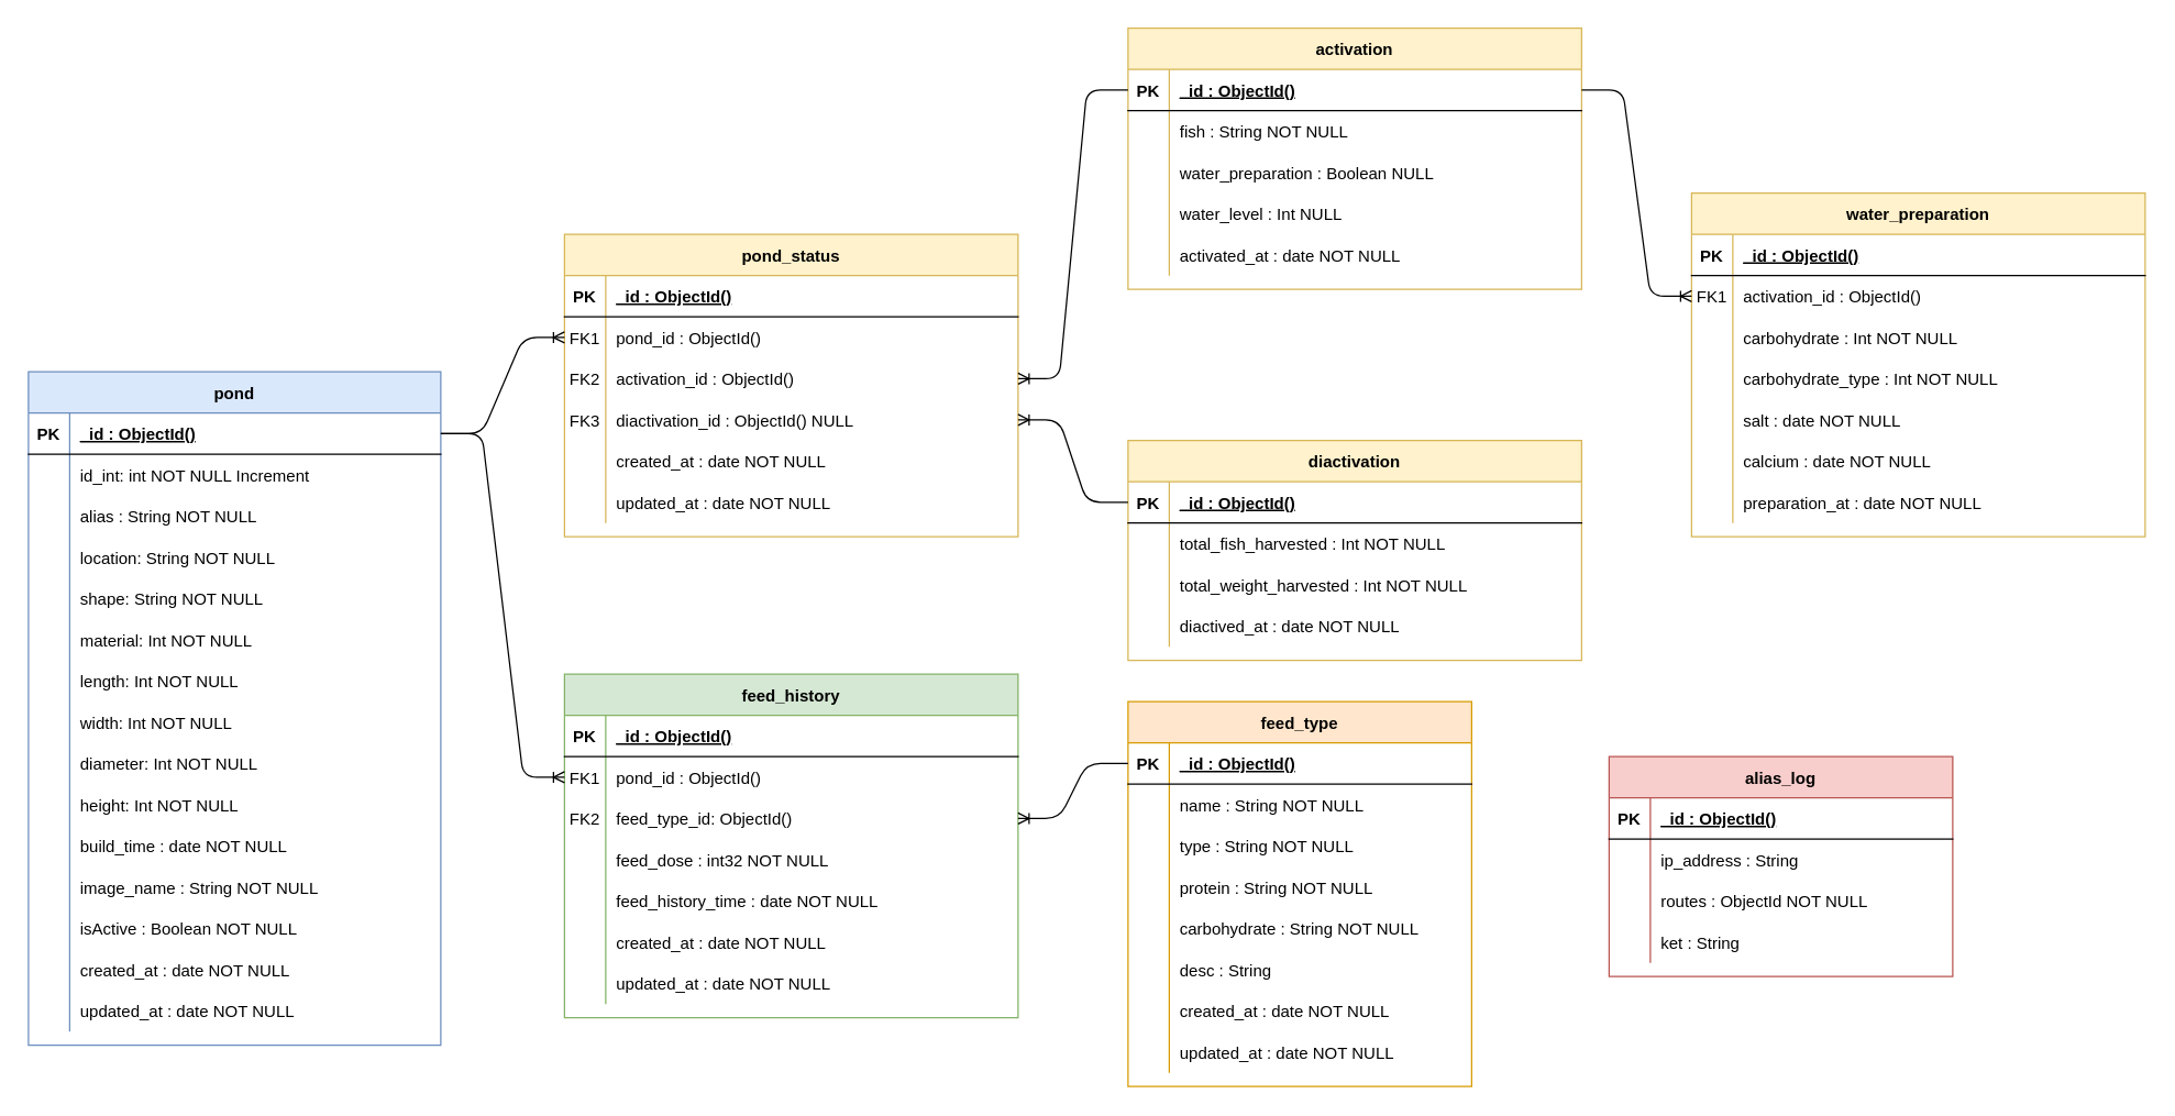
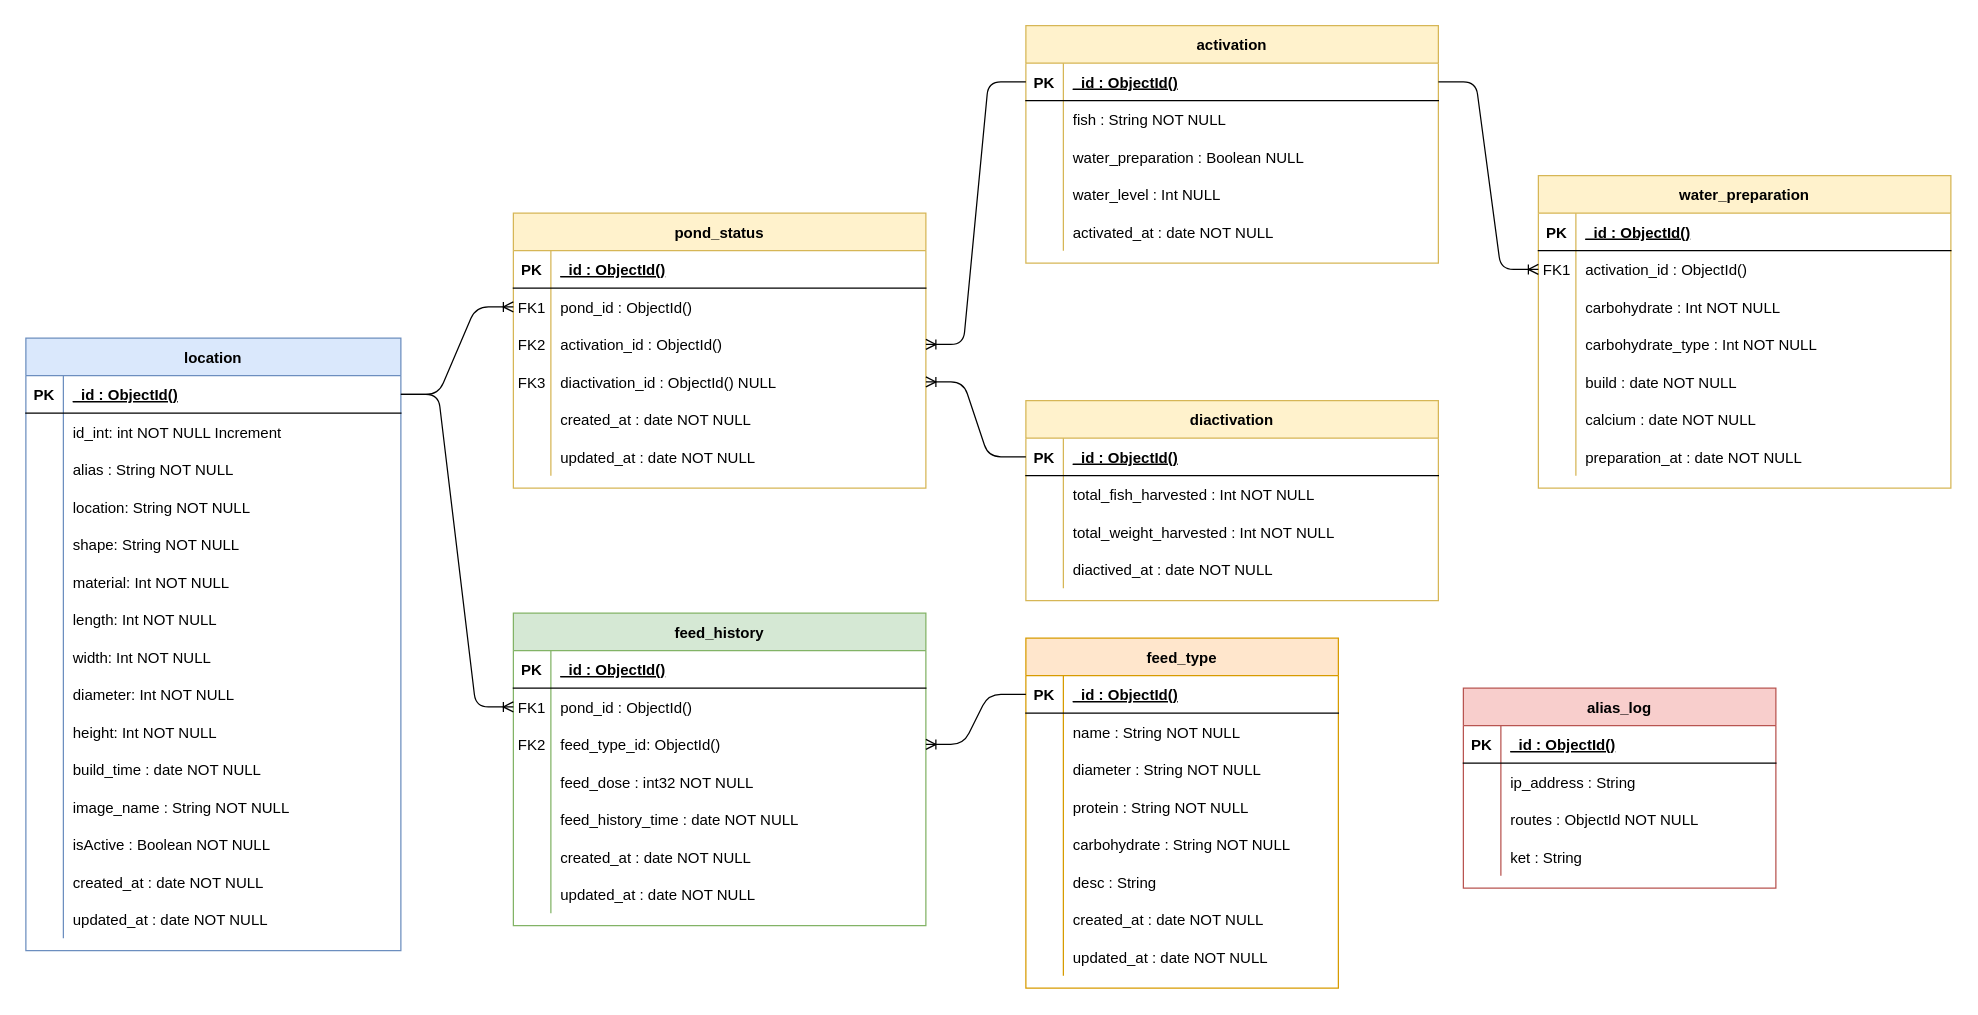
- <mxCell id="49" value="pond" style="shape=table;startSize=30;container=1;collapsible=1;childLayout=tableLayout;fixedRows=1;rowLines=0;fontStyle=1;align=center;resizeLast=1;fillColor=#dae8fc;strokeColor=#6c8ebf;" parent="1" vertex="1"><mxGeometry x="20" y="270" width="300" height="490" as="geometry" /></mxCell>
+ <mxCell id="49" value="location" style="shape=table;startSize=30;container=1;collapsible=1;childLayout=tableLayout;fixedRows=1;rowLines=0;fontStyle=1;align=center;resizeLast=1;fillColor=#dae8fc;strokeColor=#6c8ebf;" parent="1" vertex="1"><mxGeometry x="20" y="270" width="300" height="490" as="geometry" /></mxCell>
- <mxCell id="176" value="salt : date NOT NULL" style="shape=partialRectangle;overflow=hidden;connectable=0;fillColor=none;top=0;left=0;bottom=0;right=0;align=left;spacingLeft=6;" vertex="1" parent="174"><mxGeometry x="30" width="300" height="30" as="geometry"><mxRectangle width="300" height="30" as="alternateBounds" /></mxGeometry></mxCell>
+ <mxCell id="176" value="build : date NOT NULL" style="shape=partialRectangle;overflow=hidden;connectable=0;fillColor=none;top=0;left=0;bottom=0;right=0;align=left;spacingLeft=6;" vertex="1" parent="174"><mxGeometry x="30" width="300" height="30" as="geometry"><mxRectangle width="300" height="30" as="alternateBounds" /></mxGeometry></mxCell>
- <mxCell id="33" value="type : String NOT NULL" style="shape=partialRectangle;overflow=hidden;connectable=0;fillColor=none;top=0;left=0;bottom=0;right=0;align=left;spacingLeft=6;" parent="31" vertex="1"><mxGeometry x="30" width="220" height="30" as="geometry"><mxRectangle width="220" height="30" as="alternateBounds" /></mxGeometry></mxCell>
+ <mxCell id="33" value="diameter : String NOT NULL" style="shape=partialRectangle;overflow=hidden;connectable=0;fillColor=none;top=0;left=0;bottom=0;right=0;align=left;spacingLeft=6;" parent="31" vertex="1"><mxGeometry x="30" width="220" height="30" as="geometry"><mxRectangle width="220" height="30" as="alternateBounds" /></mxGeometry></mxCell>
